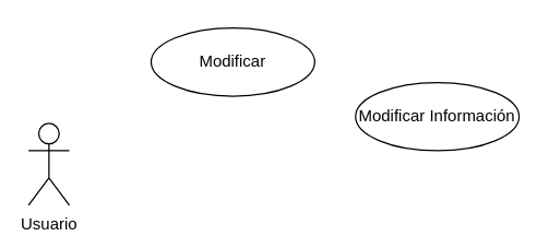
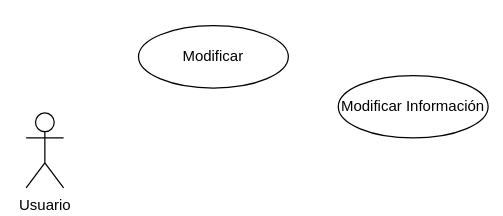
- <mxCell id="3" value="Modificar Información" style="ellipse;whiteSpace=wrap;html=1;" vertex="1" parent="1"><mxGeometry x="260" y="60" width="120" height="50" as="geometry" /></mxCell>
+ <mxCell id="3" value="Modificar Información" style="ellipse;whiteSpace=wrap;html=1;" vertex="1" parent="1"><mxGeometry x="270" y="60" width="120" height="50" as="geometry" /></mxCell>
